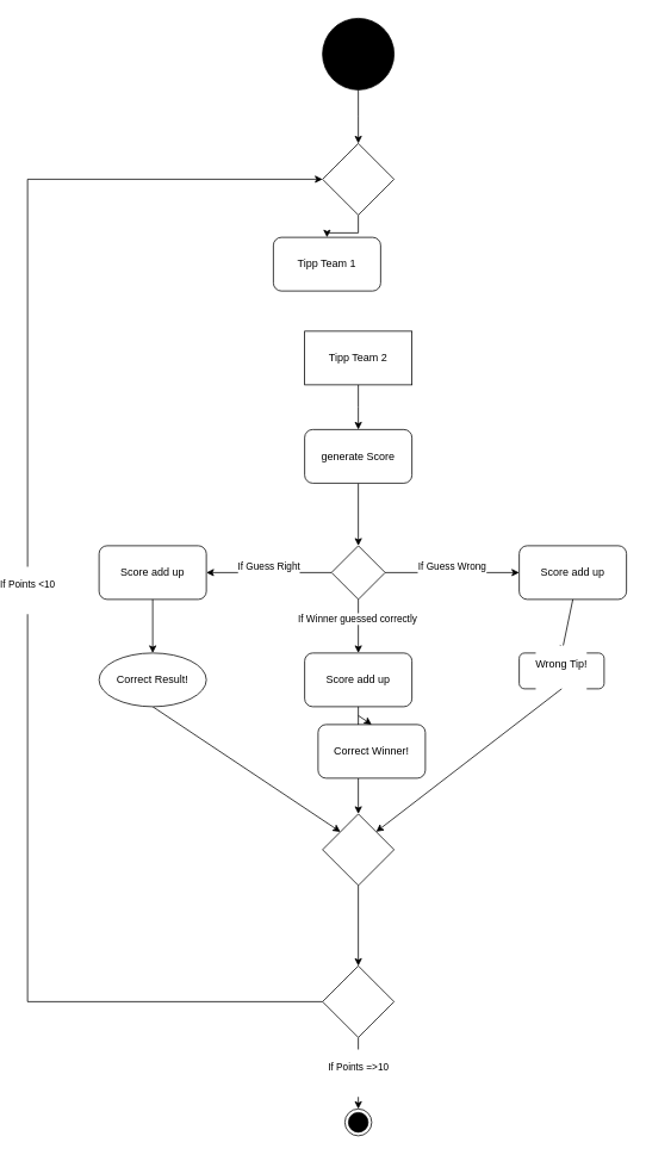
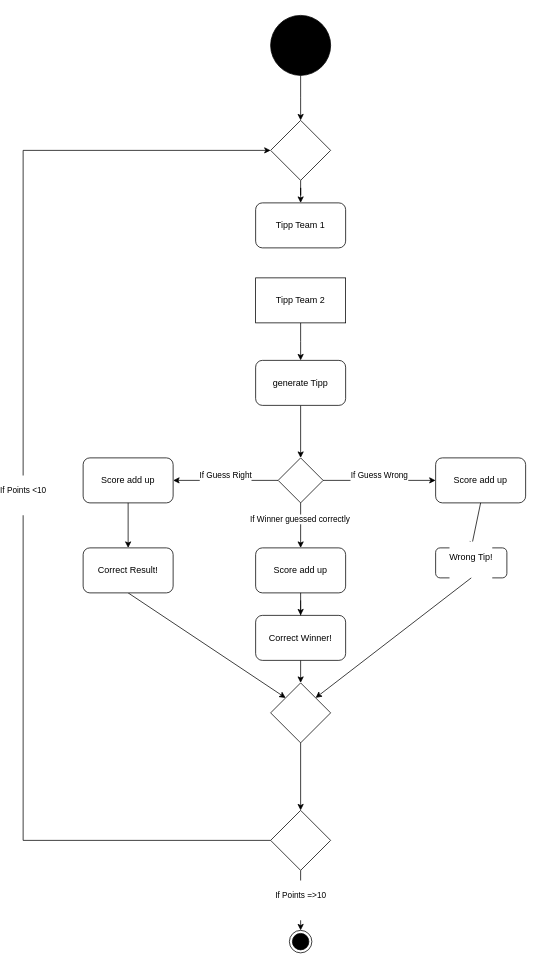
- <mxCell id="4" value="&lt;div&gt;Tipp Team 1&lt;/div&gt;" style="rounded=1;whiteSpace=wrap;html=1;labelBackgroundColor=#FFFFFF;fontColor=#000000;strokeColor=#000000;fillColor=#FFFFFF;" vertex="1" parent="1"><mxGeometry x="295" y="265" width="120" height="60" as="geometry" /></mxCell>
+ <mxCell id="4" value="&lt;div&gt;Tipp Team 1&lt;/div&gt;" style="rounded=1;whiteSpace=wrap;html=1;labelBackgroundColor=#FFFFFF;fontColor=#000000;strokeColor=#000000;fillColor=#FFFFFF;" vertex="1" parent="1"><mxGeometry x="330" y="270" width="120" height="60" as="geometry" /></mxCell>
- <mxCell id="8" value="generate Score" style="rounded=1;whiteSpace=wrap;html=1;labelBackgroundColor=#FFFFFF;fontColor=#000000;strokeColor=#000000;fillColor=#FFFFFF;" vertex="1" parent="1"><mxGeometry x="330" y="480" width="120" height="60" as="geometry" /></mxCell>
+ <mxCell id="8" value="generate Tipp" style="rounded=1;whiteSpace=wrap;html=1;labelBackgroundColor=#FFFFFF;fontColor=#000000;strokeColor=#000000;fillColor=#FFFFFF;" vertex="1" parent="1"><mxGeometry x="330" y="480" width="120" height="60" as="geometry" /></mxCell>
- <mxCell id="28" value="Correct Result!" style="ellipse;whiteSpace=wrap;html=1;labelBackgroundColor=#FFFFFF;fontColor=#000000;strokeColor=#000000;fillColor=#FFFFFF;" vertex="1" parent="1"><mxGeometry x="100" y="730" width="120" height="60" as="geometry" /></mxCell>
+ <mxCell id="28" value="Correct Result!" style="rounded=1;whiteSpace=wrap;html=1;labelBackgroundColor=#FFFFFF;fontColor=#000000;strokeColor=#000000;fillColor=#FFFFFF;" vertex="1" parent="1"><mxGeometry x="100" y="730" width="120" height="60" as="geometry" /></mxCell>
- <mxCell id="31" value="Correct Winner!" style="rounded=1;whiteSpace=wrap;html=1;labelBackgroundColor=#FFFFFF;fontColor=#000000;strokeColor=#000000;fillColor=#FFFFFF;" vertex="1" parent="1"><mxGeometry x="345" y="810" width="120" height="60" as="geometry" /></mxCell>
+ <mxCell id="31" value="Correct Winner!" style="rounded=1;whiteSpace=wrap;html=1;labelBackgroundColor=#FFFFFF;fontColor=#000000;strokeColor=#000000;fillColor=#FFFFFF;" vertex="1" parent="1"><mxGeometry x="330" y="820" width="120" height="60" as="geometry" /></mxCell>
